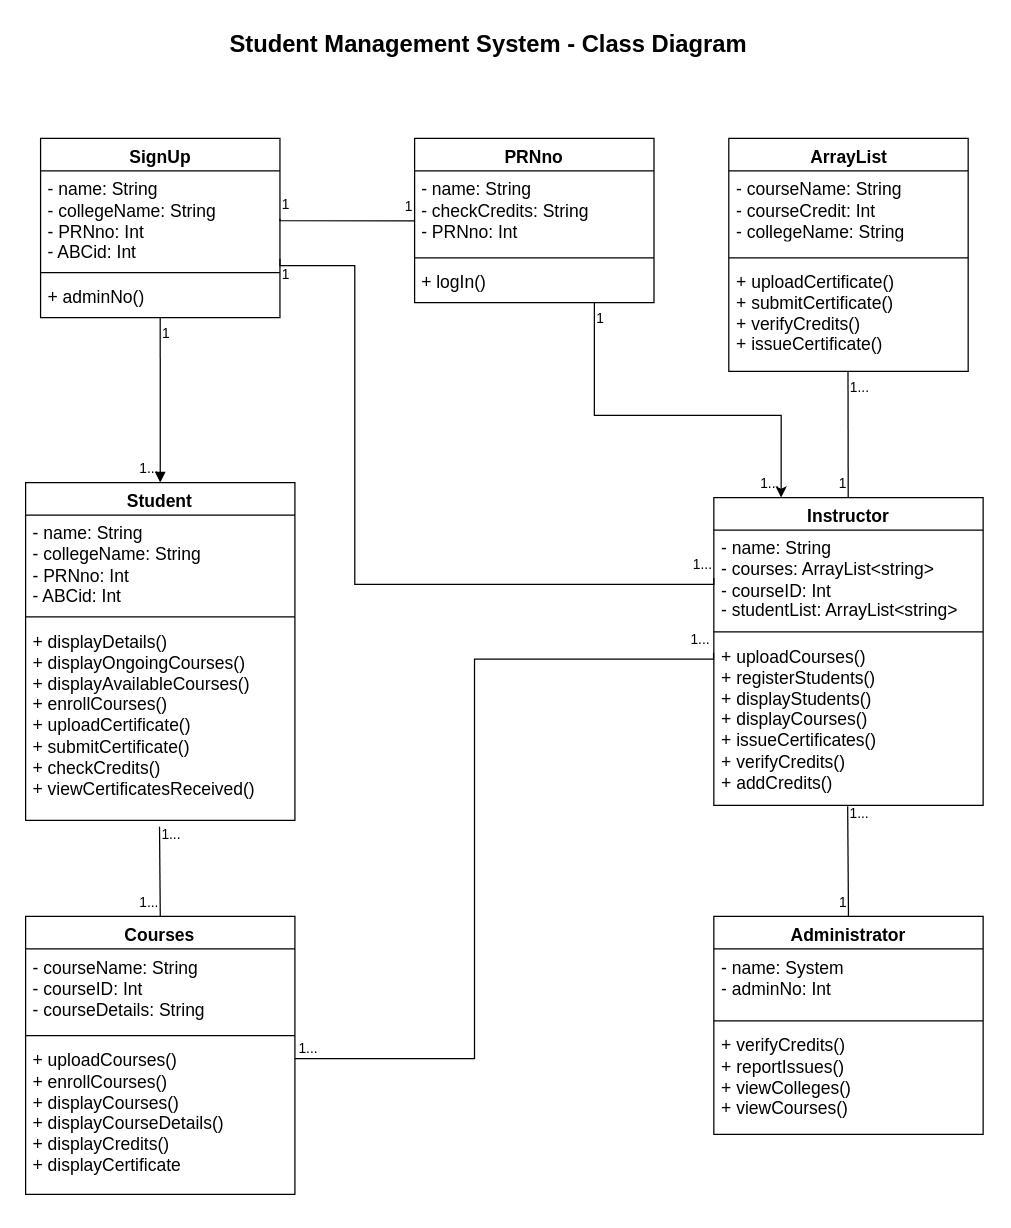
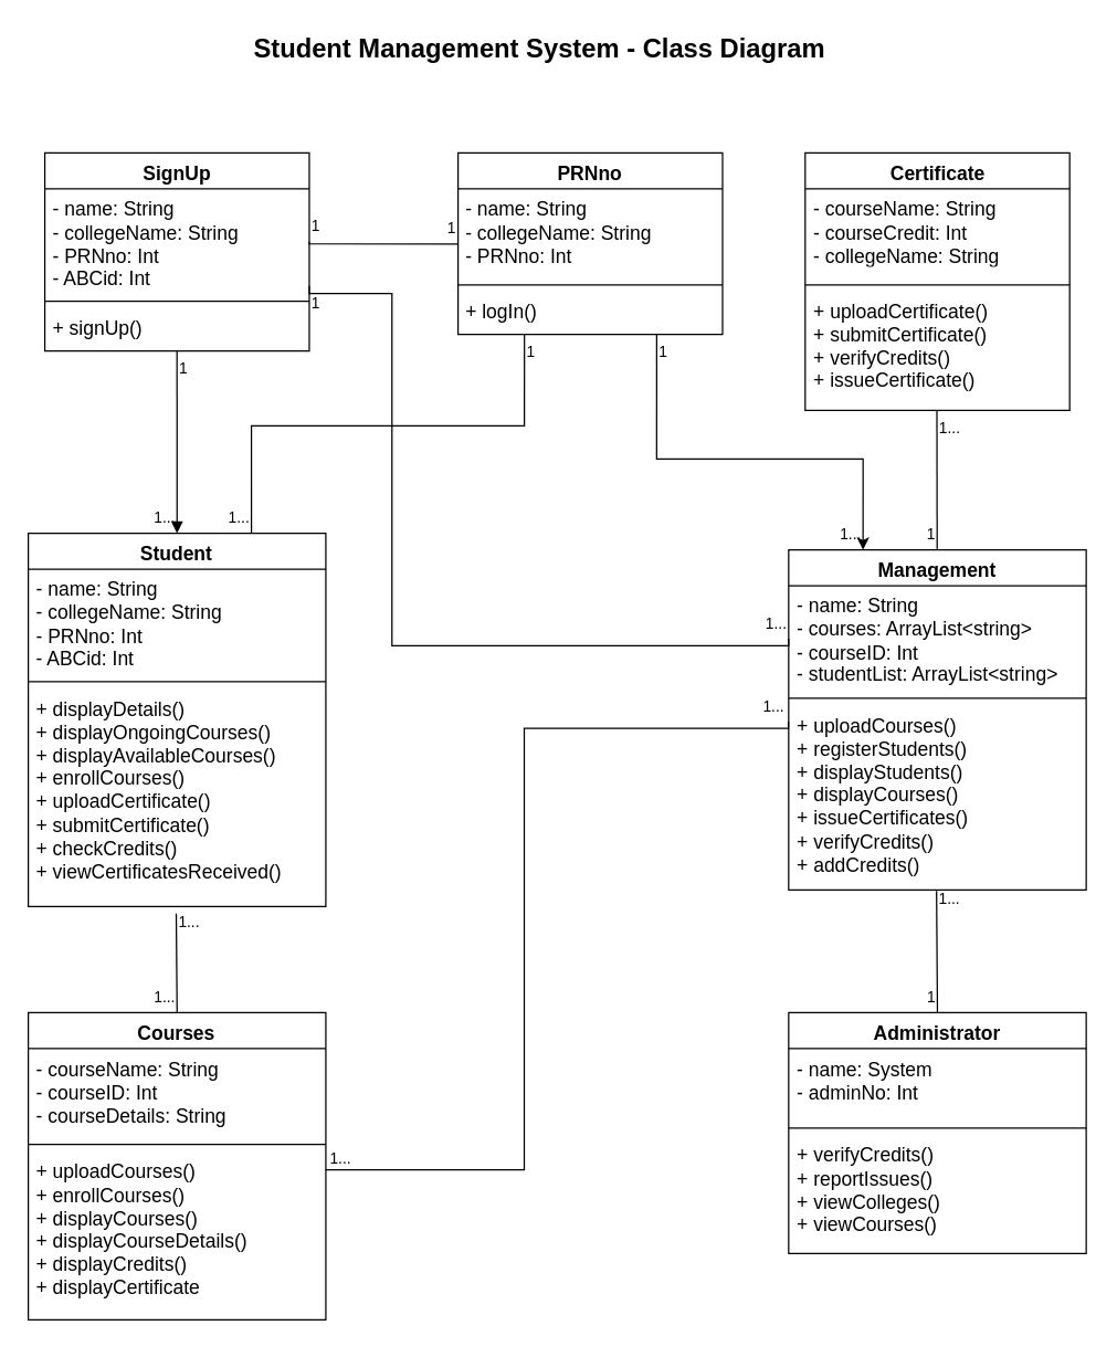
- <mxCell id="8" value="&lt;font style=&quot;font-size: 14px;&quot;&gt;ArrayList&lt;/font&gt;" style="swimlane;fontStyle=1;align=center;verticalAlign=top;childLayout=stackLayout;horizontal=1;startSize=26;horizontalStack=0;resizeParent=1;resizeParentMax=0;resizeLast=0;collapsible=1;marginBottom=0;whiteSpace=wrap;html=1;" vertex="1" parent="3"><mxGeometry x="562.678" width="191.55" height="186.423" as="geometry" /></mxCell>
+ <mxCell id="8" value="&lt;font style=&quot;font-size: 14px;&quot;&gt;Certificate&lt;/font&gt;" style="swimlane;fontStyle=1;align=center;verticalAlign=top;childLayout=stackLayout;horizontal=1;startSize=26;horizontalStack=0;resizeParent=1;resizeParentMax=0;resizeLast=0;collapsible=1;marginBottom=0;whiteSpace=wrap;html=1;" vertex="1" parent="3"><mxGeometry x="562.678" width="191.55" height="186.423" as="geometry" /></mxCell>
- <mxCell id="5" value="- name: String&lt;div style=&quot;font-size: 14px;&quot;&gt;- checkCredits: String&lt;/div&gt;&lt;div style=&quot;font-size: 14px;&quot;&gt;- PRNno: Int&lt;/div&gt;" style="text;strokeColor=none;fillColor=none;align=left;verticalAlign=top;spacingLeft=4;spacingRight=4;overflow=hidden;rotatable=0;points=[[0,0.5],[1,0.5]];portConstraint=eastwest;whiteSpace=wrap;html=1;fontSize=14;" vertex="1" parent="4"><mxGeometry y="26" width="191.55" height="64.648" as="geometry" /></mxCell>
+ <mxCell id="5" value="- name: String&lt;div style=&quot;font-size: 14px;&quot;&gt;- collegeName: String&lt;/div&gt;&lt;div style=&quot;font-size: 14px;&quot;&gt;- PRNno: Int&lt;/div&gt;" style="text;strokeColor=none;fillColor=none;align=left;verticalAlign=top;spacingLeft=4;spacingRight=4;overflow=hidden;rotatable=0;points=[[0,0.5],[1,0.5]];portConstraint=eastwest;whiteSpace=wrap;html=1;fontSize=14;" vertex="1" parent="4"><mxGeometry y="26" width="191.55" height="64.648" as="geometry" /></mxCell>
- <mxCell id="19" value="+ adminNo()" style="text;strokeColor=none;fillColor=none;align=left;verticalAlign=top;spacingLeft=4;spacingRight=4;overflow=hidden;rotatable=0;points=[[0,0.5],[1,0.5]];portConstraint=eastwest;whiteSpace=wrap;html=1;fontSize=14;" vertex="1" parent="16"><mxGeometry y="112.197" width="191.55" height="31.127" as="geometry" /></mxCell>
+ <mxCell id="19" value="+ signUp()" style="text;strokeColor=none;fillColor=none;align=left;verticalAlign=top;spacingLeft=4;spacingRight=4;overflow=hidden;rotatable=0;points=[[0,0.5],[1,0.5]];portConstraint=eastwest;whiteSpace=wrap;html=1;fontSize=14;" vertex="1" parent="16"><mxGeometry y="112.197" width="191.55" height="31.127" as="geometry" /></mxCell>
+ <mxCell id="38" value="" style="endArrow=none;html=1;rounded=0;exitX=0.251;exitY=0.986;exitDx=0;exitDy=0;entryX=0.75;entryY=0;entryDx=0;entryDy=0;exitPerimeter=0;edgeStyle=orthogonalEdgeStyle;" edge="1" parent="3" source="7" target="12"><mxGeometry relative="1" as="geometry"><mxPoint x="119.719" y="160.423" as="sourcePoint" /><mxPoint x="119.719" y="287.324" as="targetPoint" /><Array as="points"><mxPoint x="359.156" y="197.535" /><mxPoint x="161.62" y="197.535" /></Array></mxGeometry></mxCell>
+ <mxCell id="39" value="1" style="edgeLabel;resizable=0;align=left;verticalAlign=bottom;labelBackgroundColor=none;" connectable="0" vertex="1" parent="38"><mxGeometry x="-1" relative="1" as="geometry"><mxPoint y="21" as="offset" /></mxGeometry></mxCell>
+ <mxCell id="40" value="1..." style="edgeLabel;resizable=0;align=right;verticalAlign=bottom;labelBackgroundColor=none;horizontal=1;" connectable="0" vertex="1" parent="38"><mxGeometry x="1" relative="1" as="geometry"><mxPoint y="-3" as="offset" /></mxGeometry></mxCell>
- <mxCell id="20" value="&lt;font style=&quot;font-size: 14px;&quot;&gt;Instructor&lt;/font&gt;" style="swimlane;fontStyle=1;align=center;verticalAlign=top;childLayout=stackLayout;horizontal=1;startSize=26;horizontalStack=0;resizeParent=1;resizeParentMax=0;resizeLast=0;collapsible=1;marginBottom=0;whiteSpace=wrap;html=1;" vertex="1" parent="3"><mxGeometry x="550.706" y="287.324" width="215.494" height="246.282" as="geometry" /></mxCell>
+ <mxCell id="20" value="&lt;font style=&quot;font-size: 14px;&quot;&gt;Management&lt;/font&gt;" style="swimlane;fontStyle=1;align=center;verticalAlign=top;childLayout=stackLayout;horizontal=1;startSize=26;horizontalStack=0;resizeParent=1;resizeParentMax=0;resizeLast=0;collapsible=1;marginBottom=0;whiteSpace=wrap;html=1;" vertex="1" parent="3"><mxGeometry x="550.706" y="287.324" width="215.494" height="246.282" as="geometry" /></mxCell>
